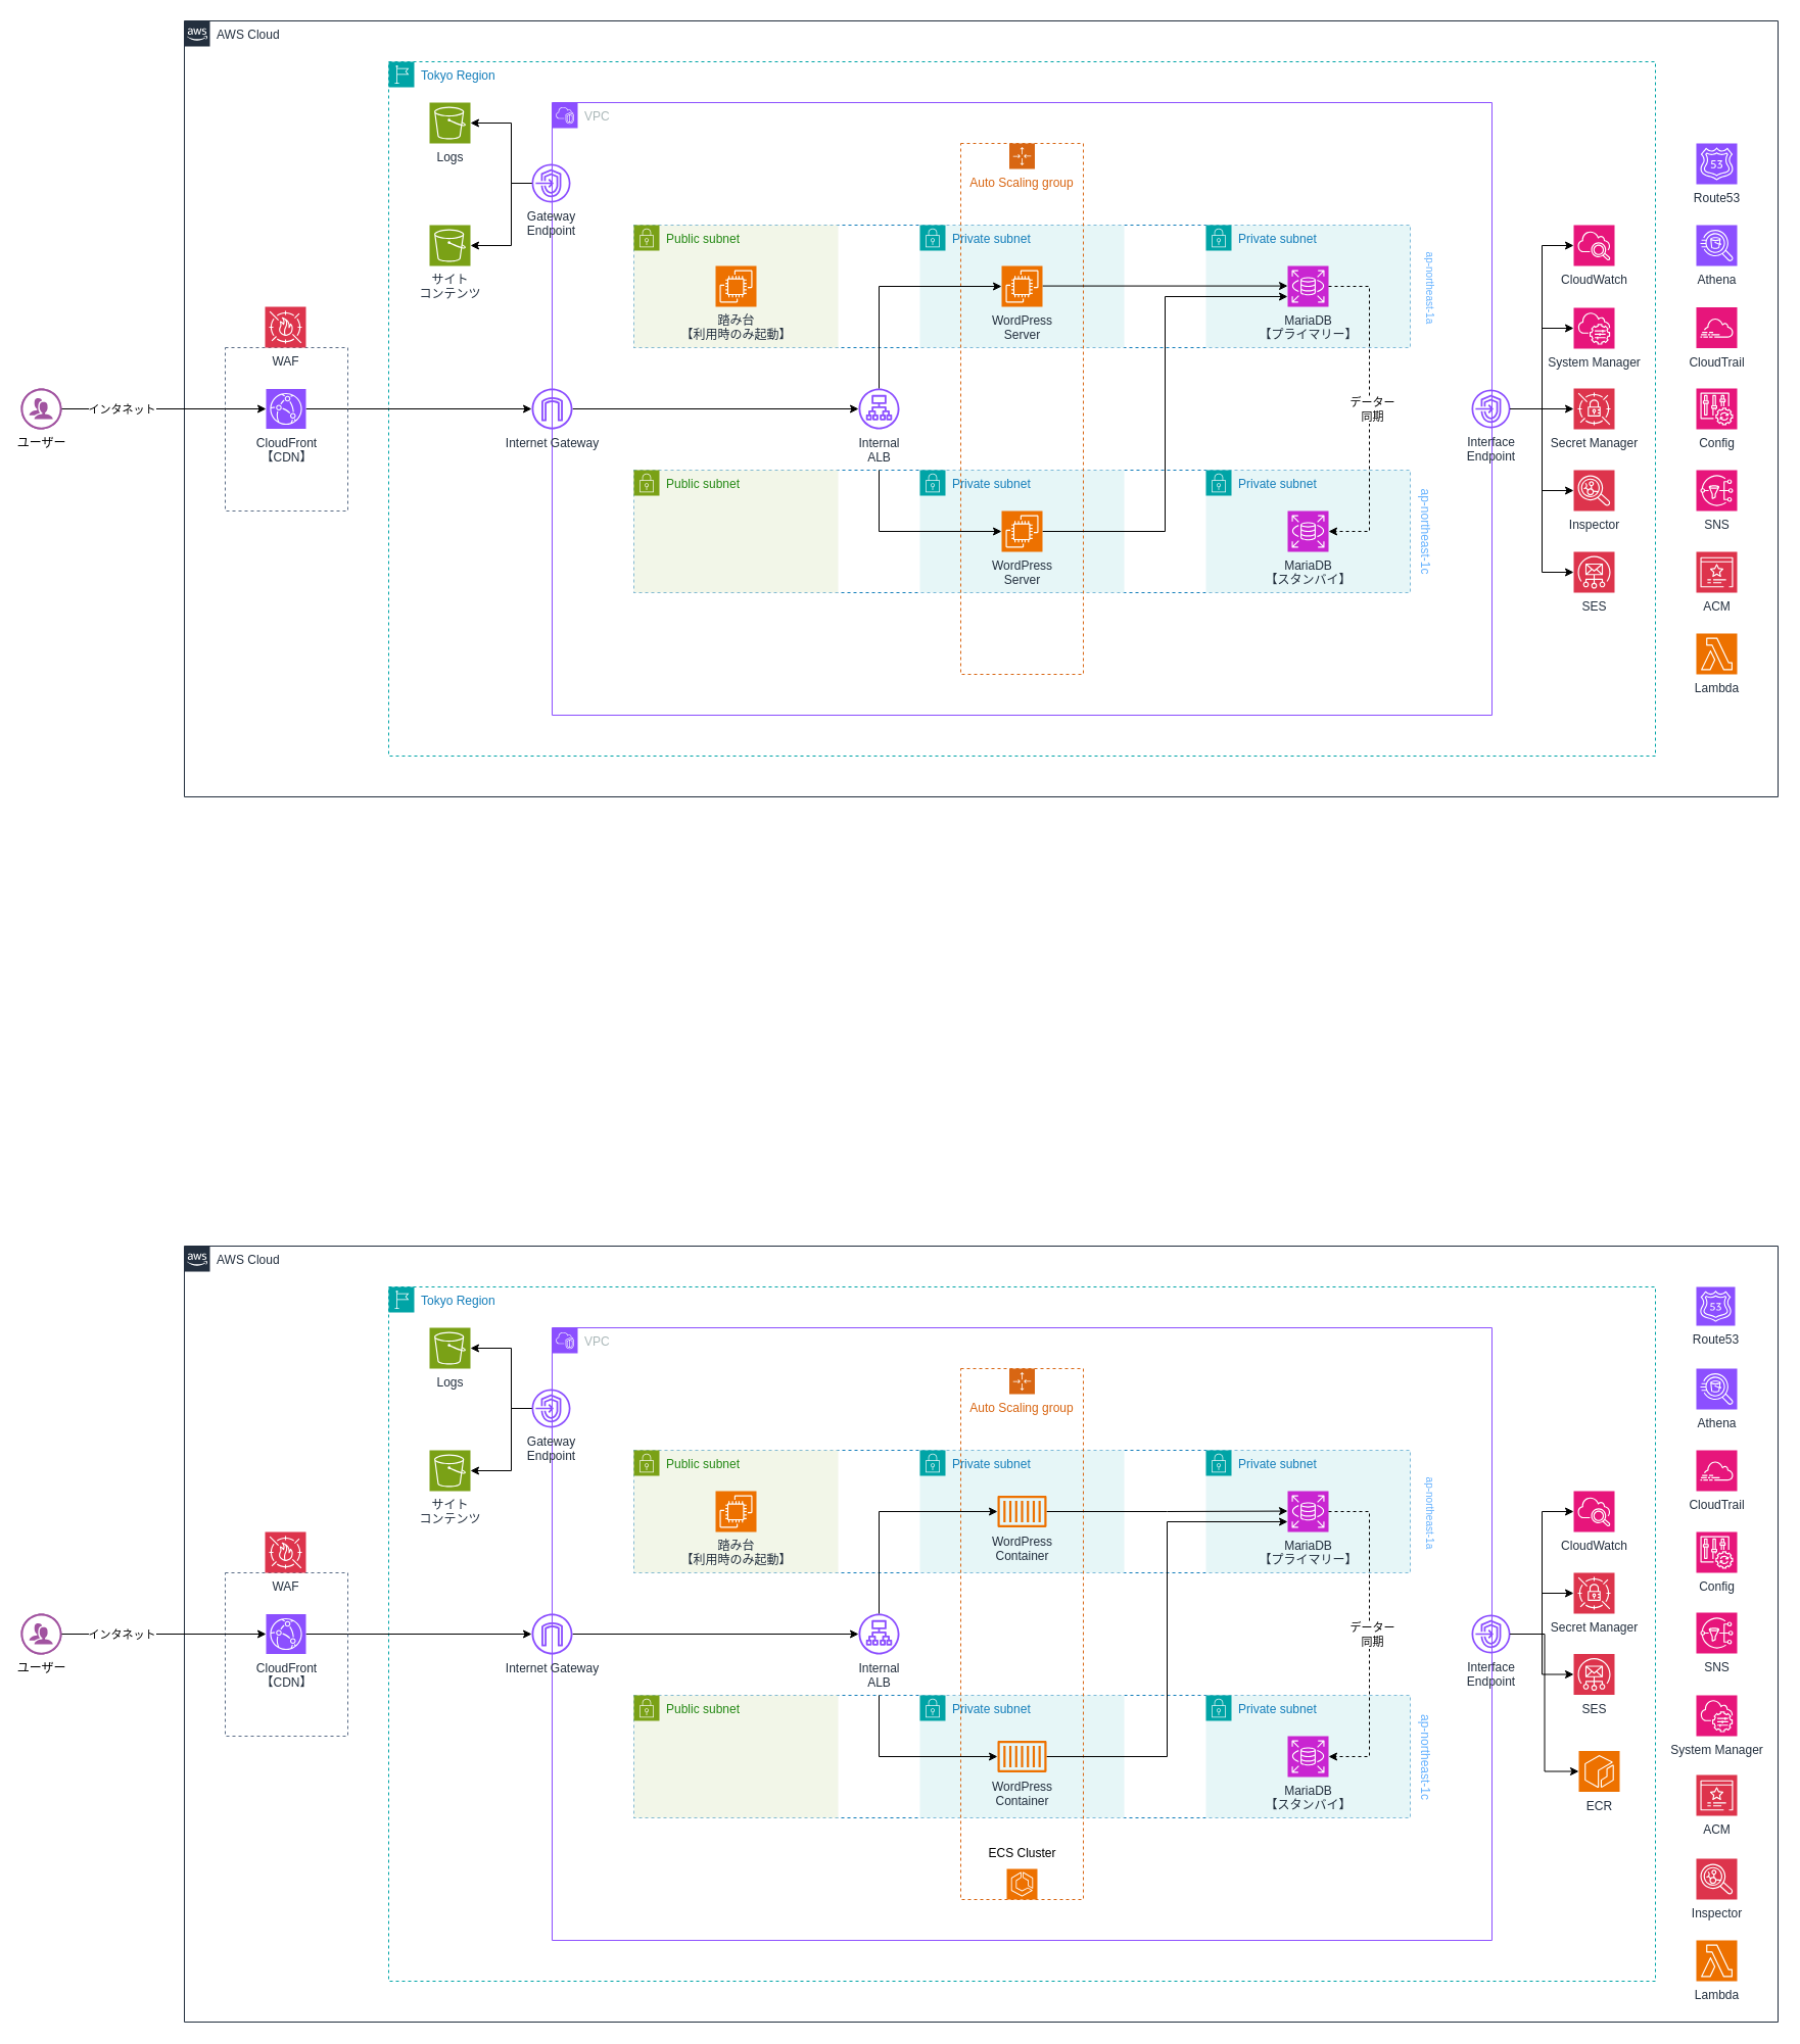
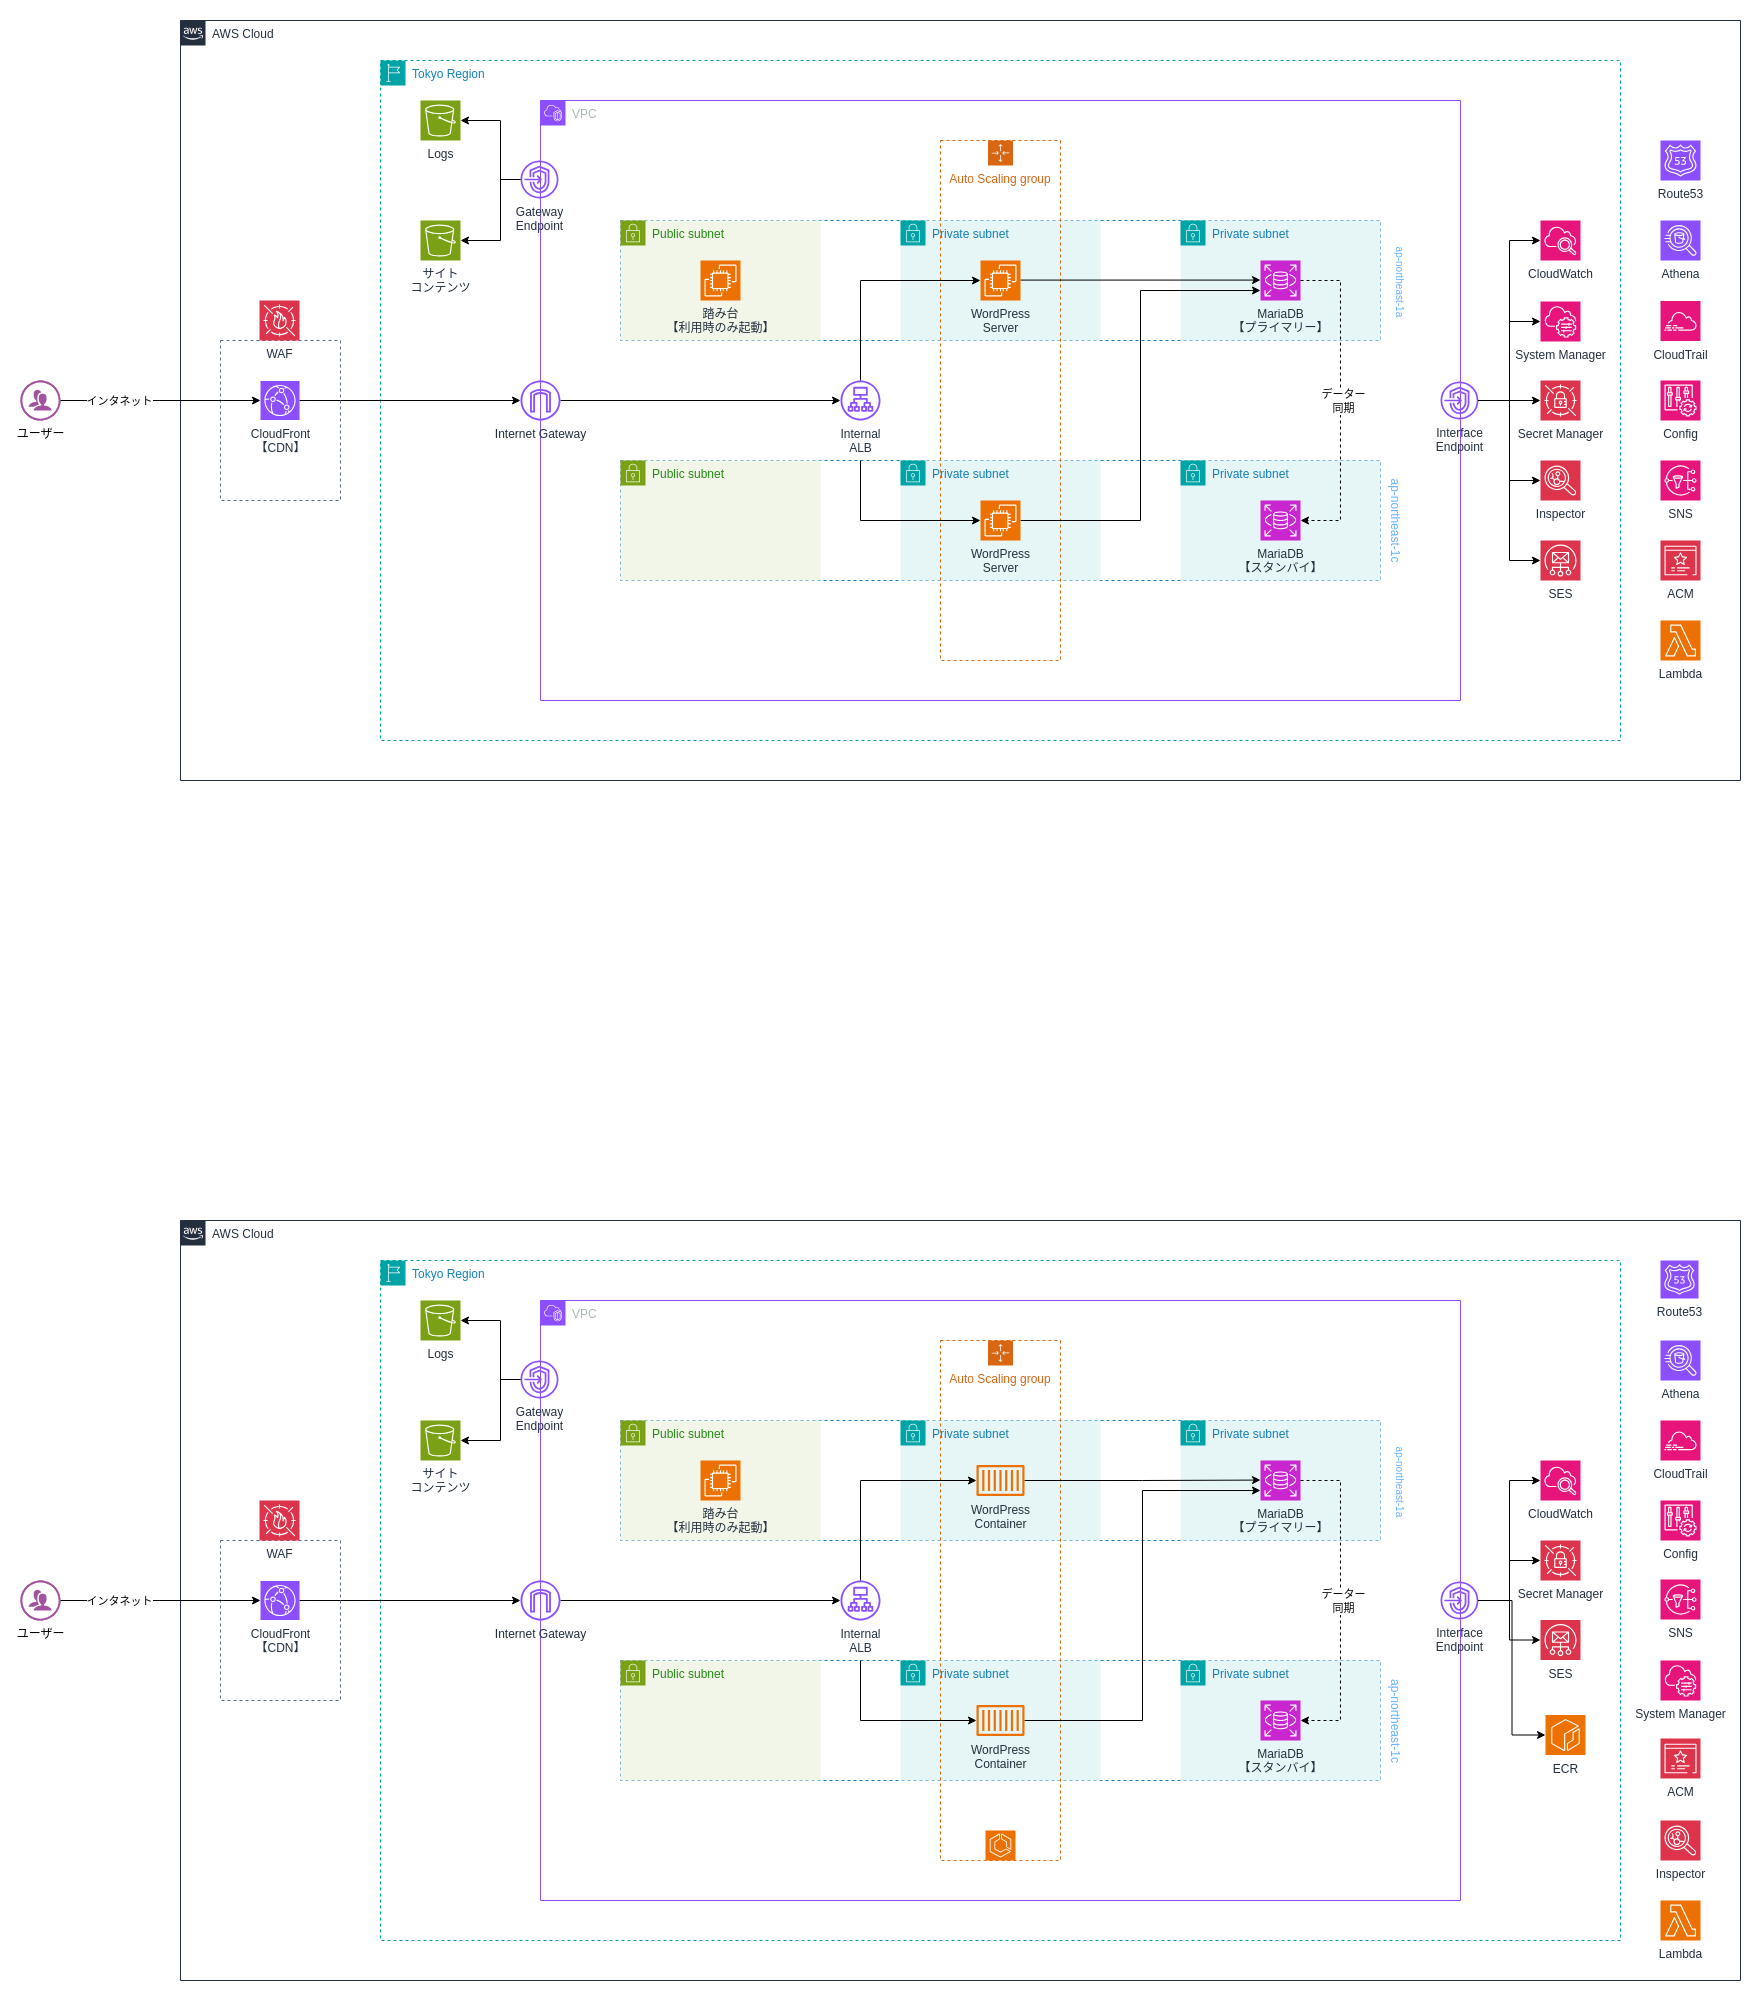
- <mxCell id="72" value="ECS Cluster" style="text;html=1;align=center;verticalAlign=middle;resizable=0;points=[];autosize=1;strokeColor=none;fillColor=none;" vertex="1" parent="70"><mxGeometry x="15" y="460" width="90" height="30" as="geometry" /></mxCell>
